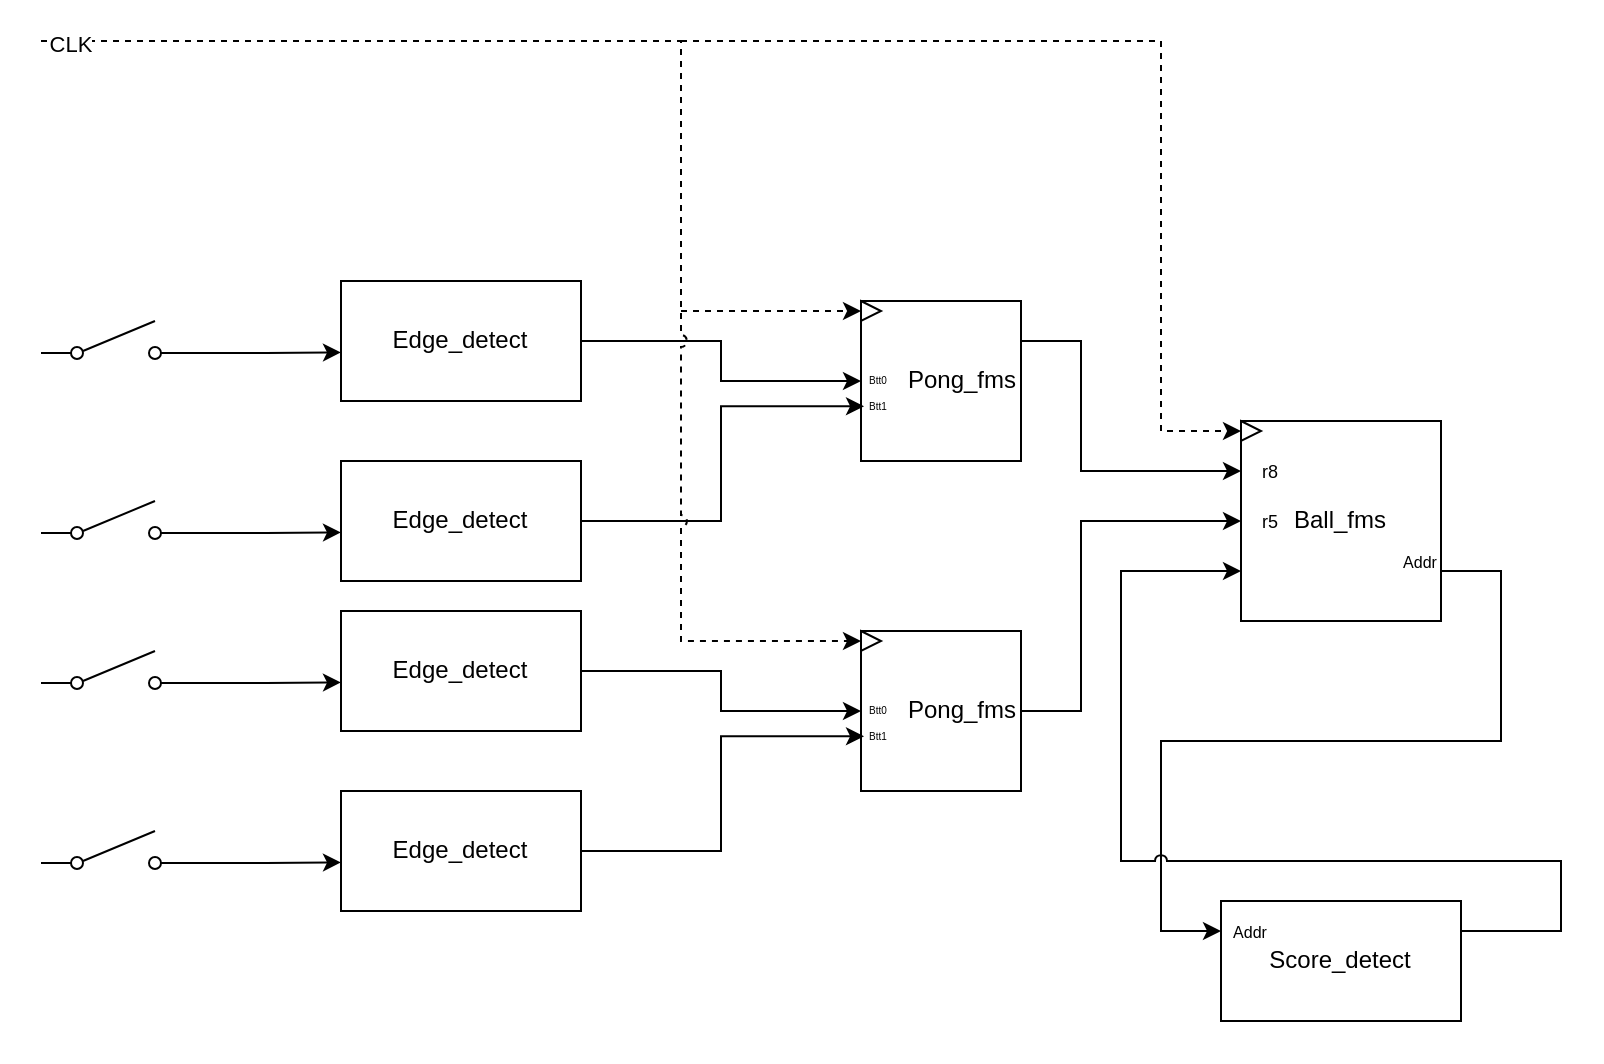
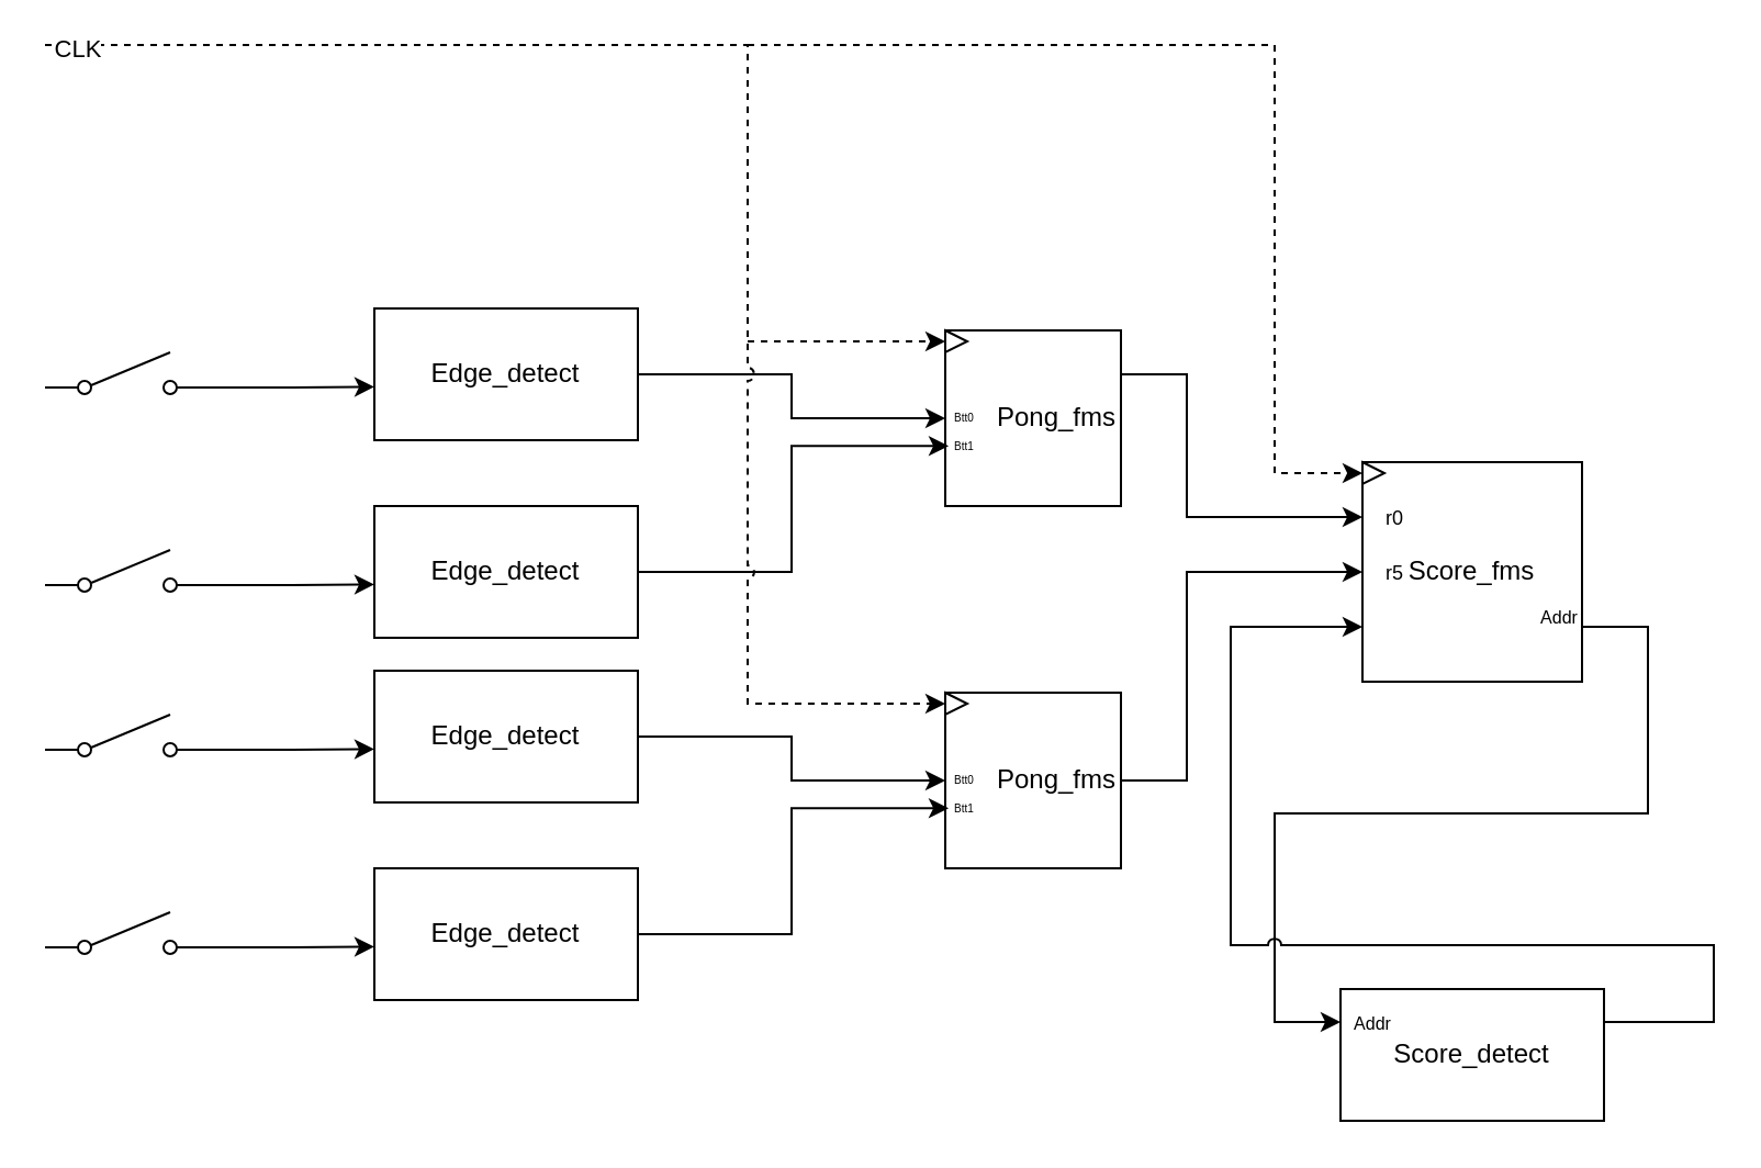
- <mxCell id="35" value="&lt;font style=&quot;font-size: 9px;&quot;&gt;r8&lt;/font&gt;" style="text;html=1;align=center;verticalAlign=middle;whiteSpace=wrap;rounded=0;" vertex="1" parent="1"><mxGeometry x="610" y="230" width="50" height="10" as="geometry" /></mxCell>
+ <mxCell id="35" value="&lt;font style=&quot;font-size: 9px;&quot;&gt;r0&lt;/font&gt;" style="text;html=1;align=center;verticalAlign=middle;whiteSpace=wrap;rounded=0;" vertex="1" parent="1"><mxGeometry x="610" y="230" width="50" height="10" as="geometry" /></mxCell>
- <mxCell id="32" value="Ball_fms" style="whiteSpace=wrap;html=1;aspect=fixed;" vertex="1" parent="1"><mxGeometry x="620" y="210" width="100" height="100" as="geometry" /></mxCell>
+ <mxCell id="32" value="Score_fms" style="whiteSpace=wrap;html=1;aspect=fixed;" vertex="1" parent="1"><mxGeometry x="620" y="210" width="100" height="100" as="geometry" /></mxCell>
